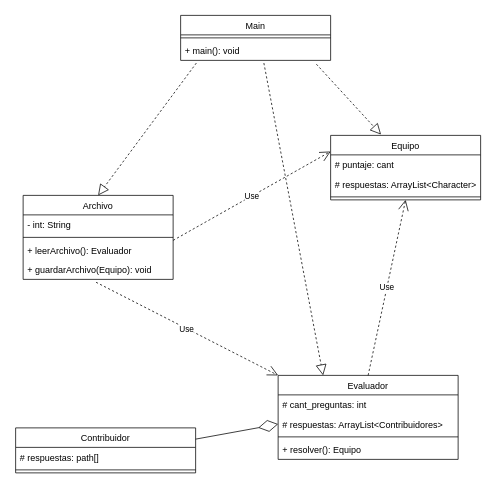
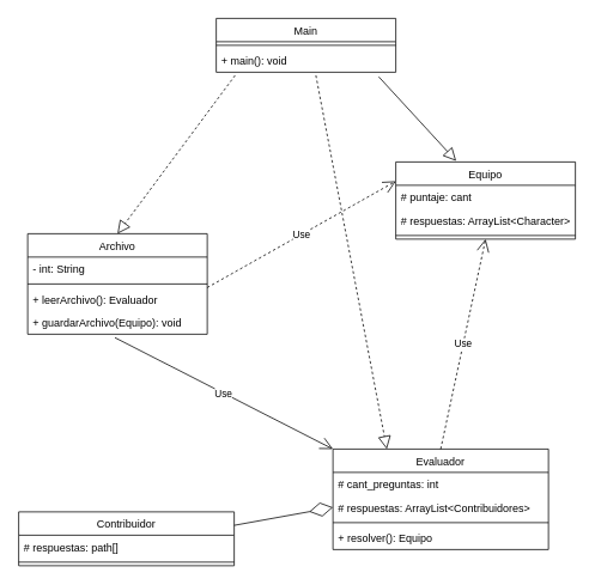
- <mxCell id="28" value="" style="endArrow=block;dashed=1;endFill=0;endSize=12;html=1;rounded=0;entryX=0.336;entryY=-0.013;entryDx=0;entryDy=0;exitX=0.905;exitY=1.195;exitDx=0;exitDy=0;exitPerimeter=0;entryPerimeter=0;" edge="1" parent="1" source="9" target="10"><mxGeometry width="160" relative="1" as="geometry"><mxPoint x="521" y="59.996" as="sourcePoint" /><mxPoint x="390" y="236.46" as="targetPoint" /></mxGeometry></mxCell>
+ <mxCell id="28" value="" style="endArrow=block;dashed=0;endFill=0;endSize=12;html=1;rounded=0;entryX=0.336;entryY=-0.013;entryDx=0;entryDy=0;exitX=0.905;exitY=1.195;exitDx=0;exitDy=0;exitPerimeter=0;entryPerimeter=0;" edge="1" parent="1" source="9" target="10"><mxGeometry width="160" relative="1" as="geometry"><mxPoint x="521" y="59.996" as="sourcePoint" /><mxPoint x="390" y="236.46" as="targetPoint" /></mxGeometry></mxCell>
- <mxCell id="22" value="Use" style="endArrow=open;endSize=12;dashed=1;html=1;rounded=0;entryX=0;entryY=0;entryDx=0;entryDy=0;exitX=0.486;exitY=1.148;exitDx=0;exitDy=0;exitPerimeter=0;" edge="1" parent="1" source="6" target="14"><mxGeometry width="160" relative="1" as="geometry"><mxPoint x="60" y="420" as="sourcePoint" /><mxPoint x="220" y="420" as="targetPoint" /></mxGeometry></mxCell>
+ <mxCell id="22" value="Use" style="endArrow=open;endSize=12;dashed=0;html=1;rounded=0;entryX=0;entryY=0;entryDx=0;entryDy=0;exitX=0.486;exitY=1.148;exitDx=0;exitDy=0;exitPerimeter=0;" edge="1" parent="1" source="6" target="14"><mxGeometry width="160" relative="1" as="geometry"><mxPoint x="60" y="420" as="sourcePoint" /><mxPoint x="220" y="420" as="targetPoint" /></mxGeometry></mxCell>
